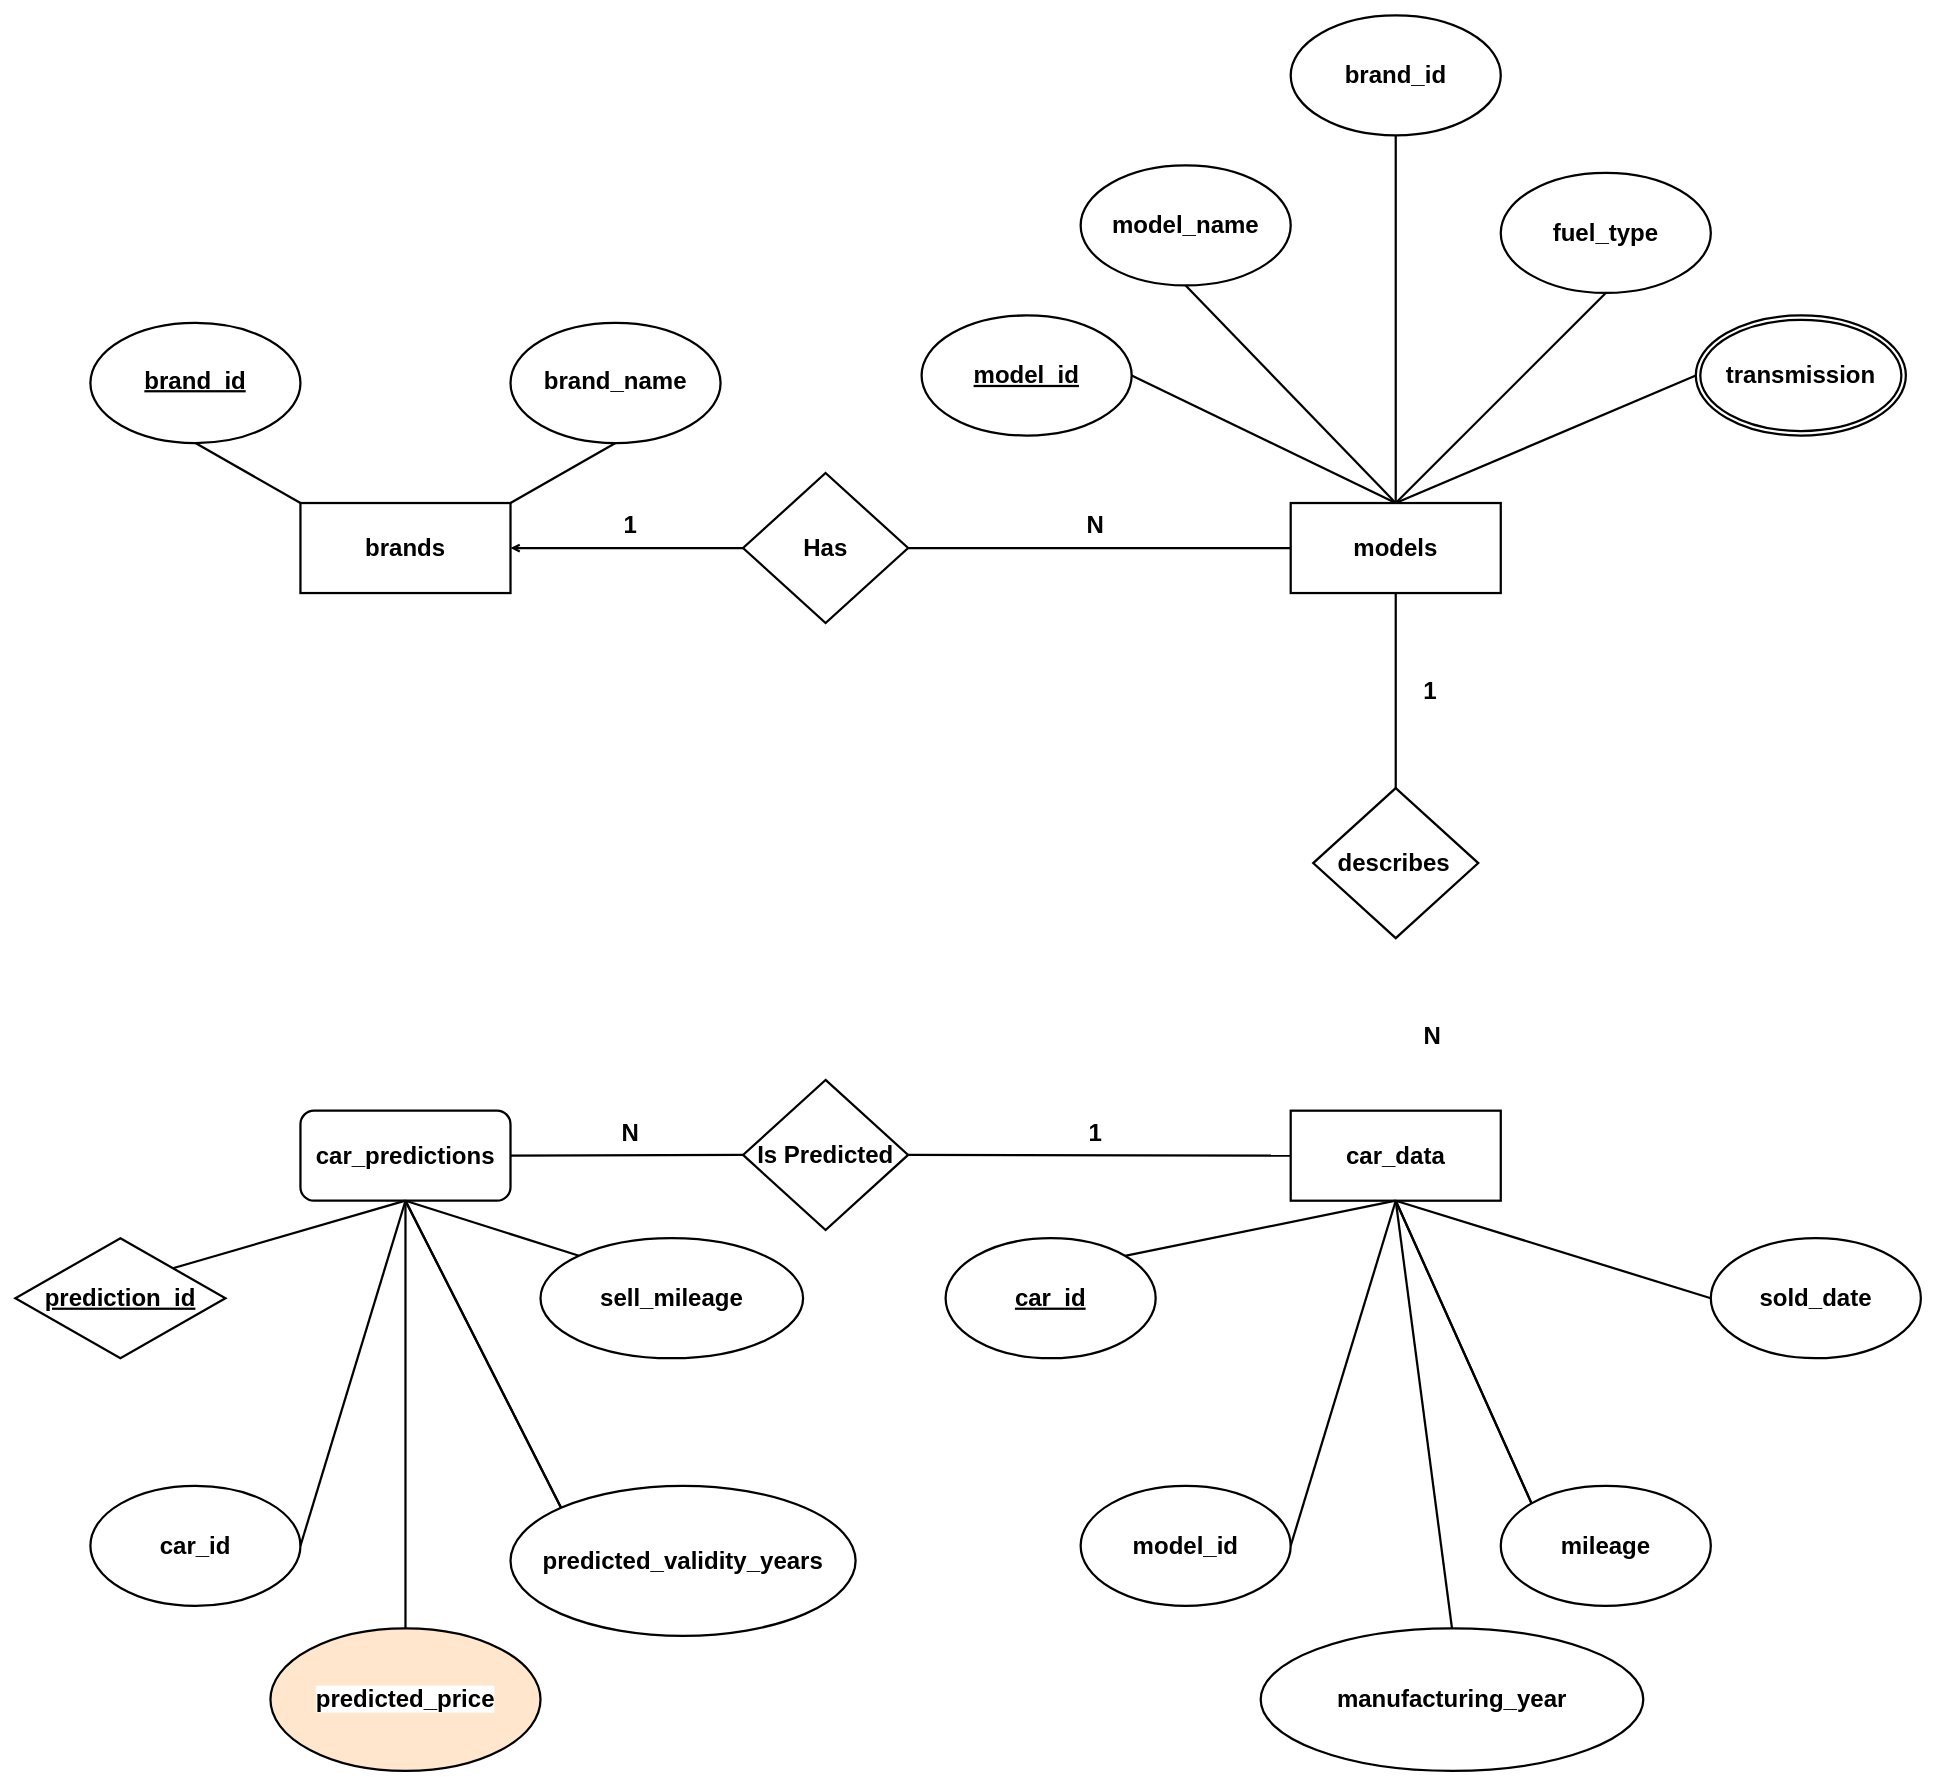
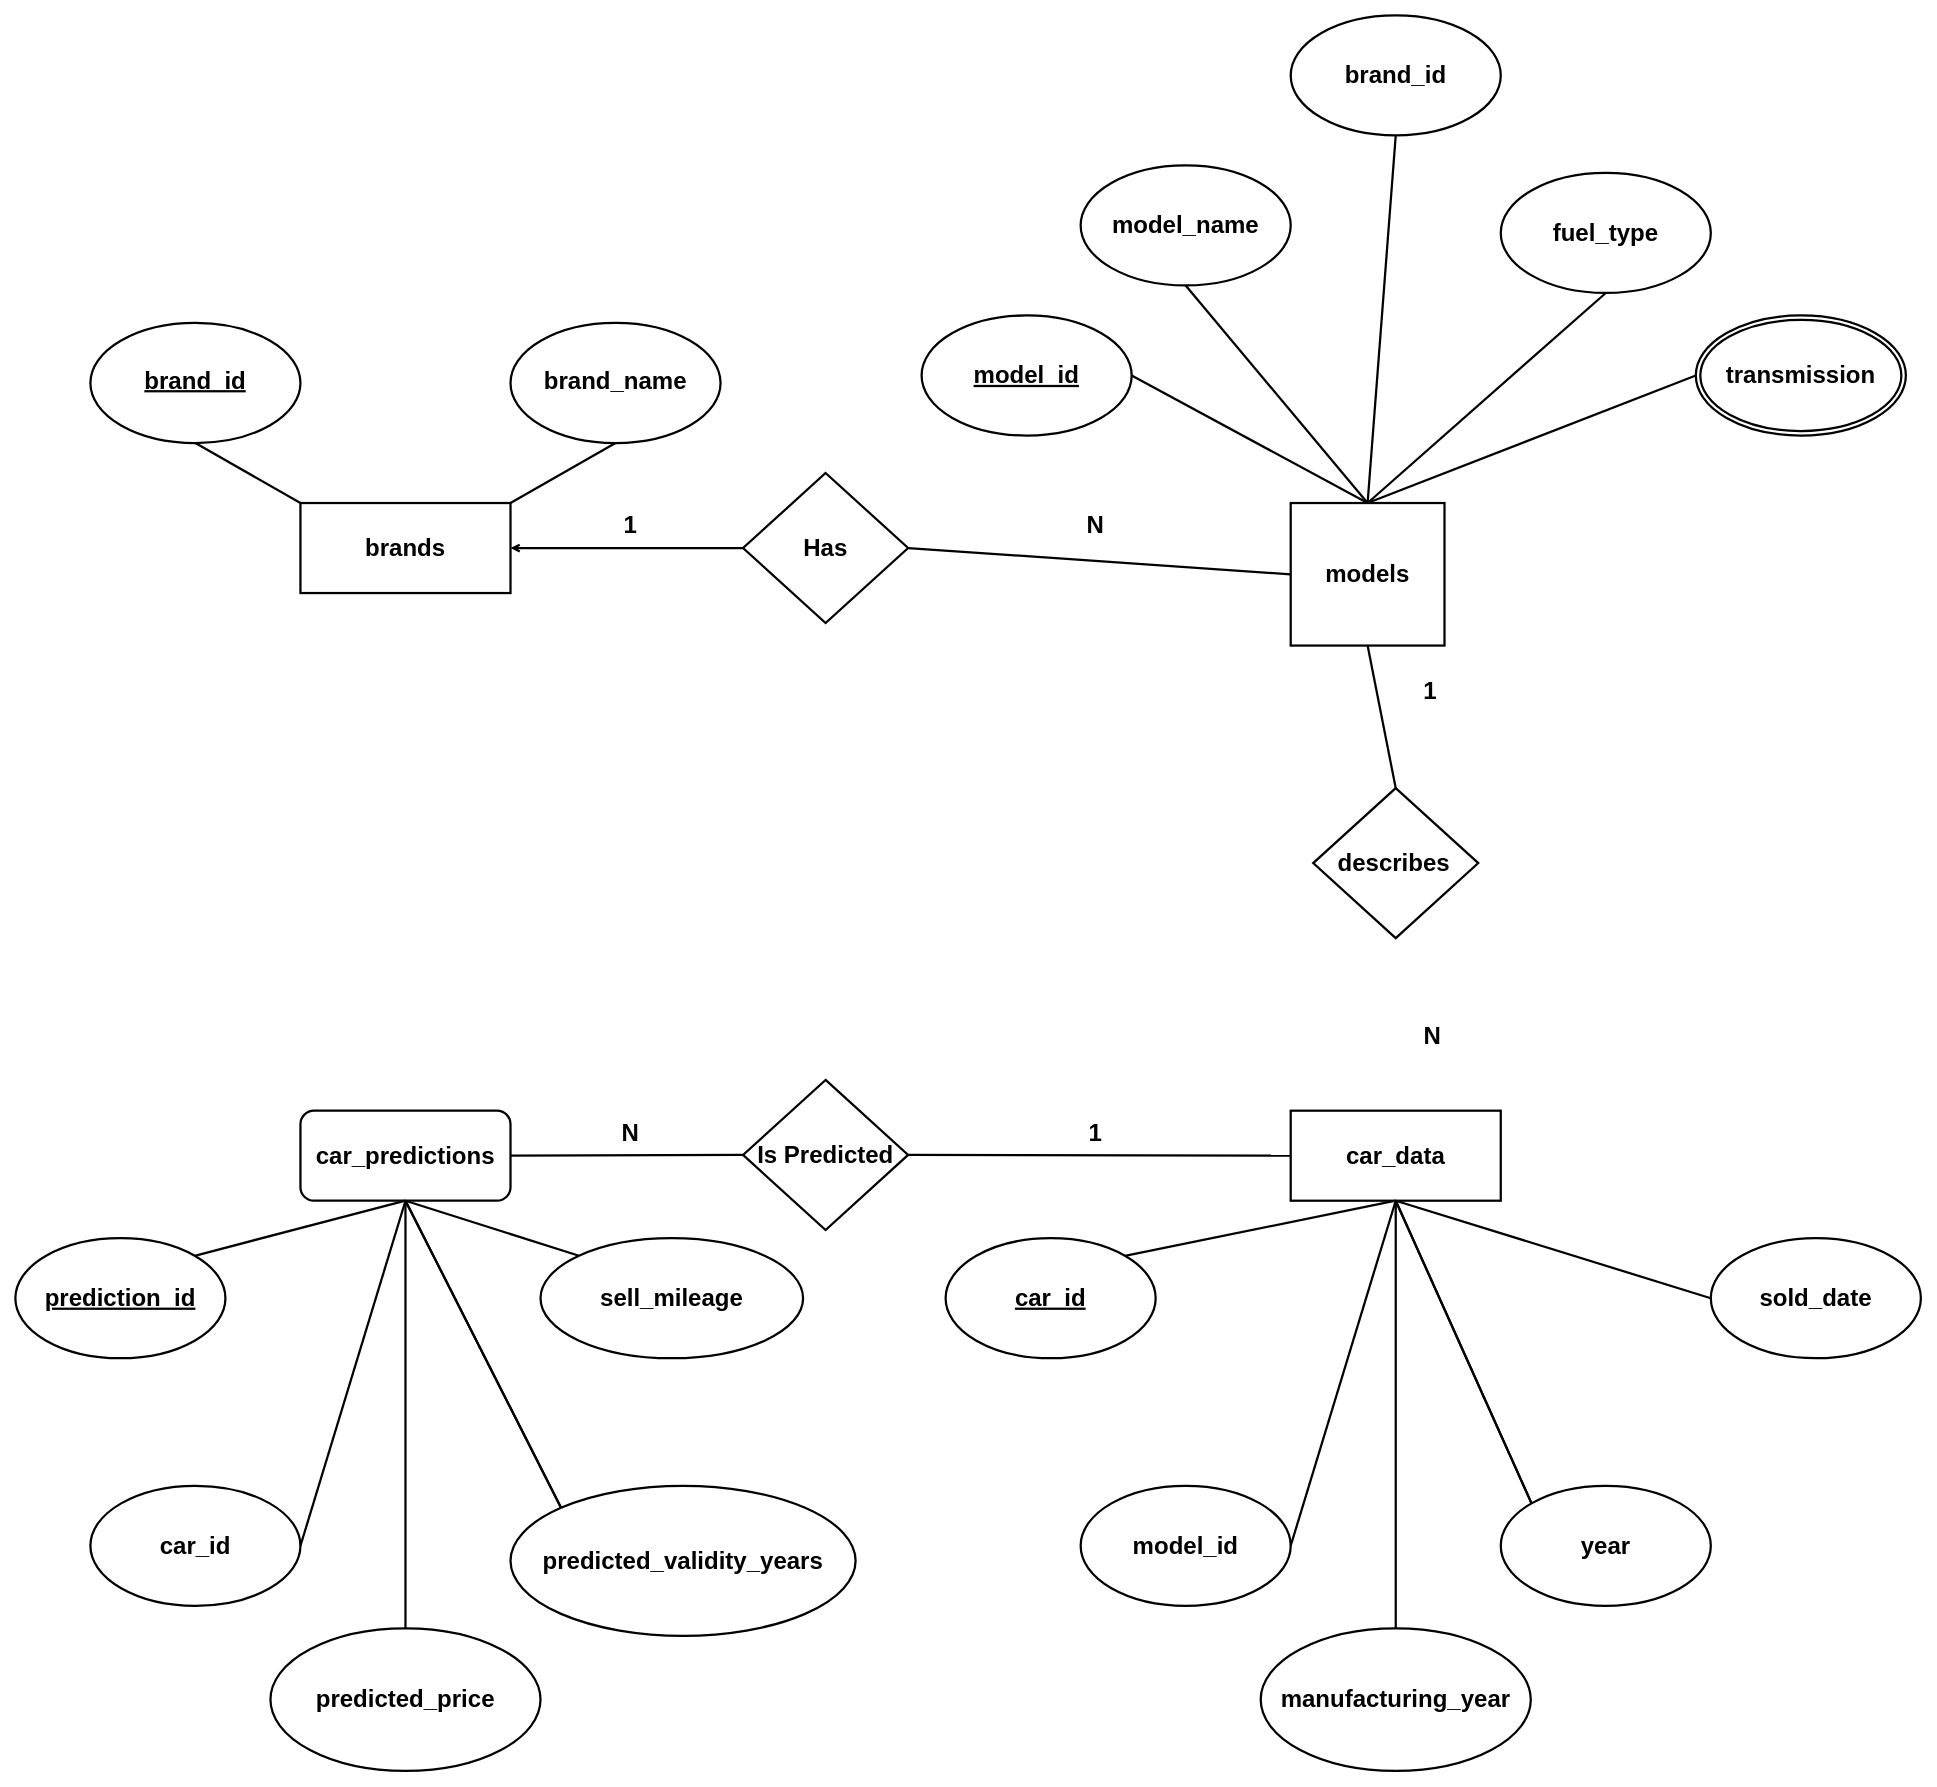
- <mxCell id="7" value="&lt;div style=&quot;font-weight: 900; font-size: 32px; line-height: 43px; white-space: pre;&quot;&gt;&lt;font color=&quot;#000000&quot;&gt;&lt;span style=&quot;background-color: rgb(255, 255, 255);&quot;&gt;models&lt;/span&gt;&lt;/font&gt;&lt;/div&gt;" style="rounded=0;whiteSpace=wrap;html=1;gradientColor=none;fillColor=default;strokeColor=default;fillStyle=auto;strokeWidth=3;" parent="1" vertex="1"><mxGeometry x="1720" y="670" width="280" height="120" as="geometry" /></mxCell>
+ <mxCell id="7" value="&lt;div style=&quot;font-weight: 900; font-size: 32px; line-height: 43px; white-space: pre;&quot;&gt;&lt;font color=&quot;#000000&quot;&gt;&lt;span style=&quot;background-color: rgb(255, 255, 255);&quot;&gt;models&lt;/span&gt;&lt;/font&gt;&lt;/div&gt;" style="rounded=0;whiteSpace=wrap;html=1;gradientColor=none;fillColor=default;strokeColor=default;fillStyle=auto;strokeWidth=3;" parent="1" vertex="1"><mxGeometry x="1720" y="670" width="205" height="190" as="geometry" /></mxCell>
- <mxCell id="41" value="&lt;div style=&quot;font-weight: 900; line-height: 43px; white-space: pre;&quot;&gt;&lt;div style=&quot;font-size: 32px; line-height: 43px;&quot;&gt;&lt;div style=&quot;line-height: 43px;&quot;&gt;&lt;div style=&quot;line-height: 43px;&quot;&gt;&lt;div style=&quot;line-height: 43px;&quot;&gt;&lt;span style=&quot;background-color: rgb(255, 255, 255);&quot;&gt;&lt;font style=&quot;color: rgb(0, 0, 0);&quot;&gt;&lt;u&gt;prediction_id&lt;/u&gt;&lt;/font&gt;&lt;/span&gt;&lt;/div&gt;&lt;/div&gt;&lt;/div&gt;&lt;/div&gt;&lt;/div&gt;" style="rhombus;whiteSpace=wrap;html=1;strokeWidth=3;" parent="1" vertex="1"><mxGeometry x="20" y="1650" width="280" height="160" as="geometry" /></mxCell>
+ <mxCell id="41" value="&lt;div style=&quot;font-weight: 900; line-height: 43px; white-space: pre;&quot;&gt;&lt;div style=&quot;font-size: 32px; line-height: 43px;&quot;&gt;&lt;div style=&quot;line-height: 43px;&quot;&gt;&lt;div style=&quot;line-height: 43px;&quot;&gt;&lt;div style=&quot;line-height: 43px;&quot;&gt;&lt;span style=&quot;background-color: rgb(255, 255, 255);&quot;&gt;&lt;font style=&quot;color: rgb(0, 0, 0);&quot;&gt;&lt;u&gt;prediction_id&lt;/u&gt;&lt;/font&gt;&lt;/span&gt;&lt;/div&gt;&lt;/div&gt;&lt;/div&gt;&lt;/div&gt;&lt;/div&gt;" style="ellipse;whiteSpace=wrap;html=1;strokeWidth=3;" parent="1" vertex="1"><mxGeometry x="20" y="1650" width="280" height="160" as="geometry" /></mxCell>
- <mxCell id="29" value="&lt;div style=&quot;font-weight: 900; line-height: 43px; white-space: pre;&quot;&gt;&lt;div style=&quot;font-size: 32px; line-height: 43px;&quot;&gt;&lt;div style=&quot;line-height: 43px;&quot;&gt;&lt;div style=&quot;line-height: 43px;&quot;&gt;&lt;span style=&quot;background-color: rgb(255, 255, 255);&quot;&gt;&lt;font style=&quot;color: rgb(0, 0, 0);&quot;&gt;mileage&lt;/font&gt;&lt;/span&gt;&lt;/div&gt;&lt;/div&gt;&lt;/div&gt;&lt;/div&gt;" style="ellipse;whiteSpace=wrap;html=1;strokeWidth=3;" parent="1" vertex="1"><mxGeometry x="2000" y="1980" width="280" height="160" as="geometry" /></mxCell>
+ <mxCell id="29" value="&lt;div style=&quot;font-weight: 900; line-height: 43px; white-space: pre;&quot;&gt;&lt;div style=&quot;font-size: 32px; line-height: 43px;&quot;&gt;&lt;div style=&quot;line-height: 43px;&quot;&gt;&lt;div style=&quot;line-height: 43px;&quot;&gt;&lt;span style=&quot;background-color: rgb(255, 255, 255);&quot;&gt;&lt;font style=&quot;color: rgb(0, 0, 0);&quot;&gt;year&lt;/font&gt;&lt;/span&gt;&lt;/div&gt;&lt;/div&gt;&lt;/div&gt;&lt;/div&gt;" style="ellipse;whiteSpace=wrap;html=1;strokeWidth=3;" parent="1" vertex="1"><mxGeometry x="2000" y="1980" width="280" height="160" as="geometry" /></mxCell>
- <mxCell id="42" value="&lt;div style=&quot;font-weight: 900; line-height: 43px; white-space: pre;&quot;&gt;&lt;div style=&quot;font-size: 32px; line-height: 43px;&quot;&gt;&lt;div style=&quot;line-height: 43px;&quot;&gt;&lt;div style=&quot;line-height: 43px;&quot;&gt;&lt;div style=&quot;line-height: 43px;&quot;&gt;&lt;span style=&quot;background-color: rgb(255, 255, 255);&quot;&gt;&lt;font style=&quot;color: rgb(0, 0, 0);&quot;&gt;predicted_price&lt;/font&gt;&lt;/span&gt;&lt;/div&gt;&lt;/div&gt;&lt;/div&gt;&lt;/div&gt;&lt;/div&gt;" style="ellipse;whiteSpace=wrap;html=1;strokeWidth=3;fillColor=#ffe6cc;" parent="1" vertex="1"><mxGeometry x="360" y="2170" width="360" height="190" as="geometry" /></mxCell>
+ <mxCell id="42" value="&lt;div style=&quot;font-weight: 900; line-height: 43px; white-space: pre;&quot;&gt;&lt;div style=&quot;font-size: 32px; line-height: 43px;&quot;&gt;&lt;div style=&quot;line-height: 43px;&quot;&gt;&lt;div style=&quot;line-height: 43px;&quot;&gt;&lt;div style=&quot;line-height: 43px;&quot;&gt;&lt;span style=&quot;background-color: rgb(255, 255, 255);&quot;&gt;&lt;font style=&quot;color: rgb(0, 0, 0);&quot;&gt;predicted_price&lt;/font&gt;&lt;/span&gt;&lt;/div&gt;&lt;/div&gt;&lt;/div&gt;&lt;/div&gt;&lt;/div&gt;" style="ellipse;whiteSpace=wrap;html=1;strokeWidth=3;" parent="1" vertex="1"><mxGeometry x="360" y="2170" width="360" height="190" as="geometry" /></mxCell>
- <mxCell id="28" value="&lt;div style=&quot;font-weight: 900; line-height: 43px; white-space: pre;&quot;&gt;&lt;div style=&quot;font-size: 32px; line-height: 43px;&quot;&gt;&lt;div style=&quot;line-height: 43px;&quot;&gt;&lt;div style=&quot;line-height: 43px;&quot;&gt;&lt;span style=&quot;background-color: rgb(255, 255, 255);&quot;&gt;&lt;font style=&quot;color: rgb(0, 0, 0);&quot;&gt;manufacturing_year&lt;/font&gt;&lt;/span&gt;&lt;/div&gt;&lt;/div&gt;&lt;/div&gt;&lt;/div&gt;" style="ellipse;whiteSpace=wrap;html=1;strokeWidth=3;" parent="1" vertex="1"><mxGeometry x="1680" y="2170" width="510" height="190" as="geometry" /></mxCell>
+ <mxCell id="28" value="&lt;div style=&quot;font-weight: 900; line-height: 43px; white-space: pre;&quot;&gt;&lt;div style=&quot;font-size: 32px; line-height: 43px;&quot;&gt;&lt;div style=&quot;line-height: 43px;&quot;&gt;&lt;div style=&quot;line-height: 43px;&quot;&gt;&lt;span style=&quot;background-color: rgb(255, 255, 255);&quot;&gt;&lt;font style=&quot;color: rgb(0, 0, 0);&quot;&gt;manufacturing_year&lt;/font&gt;&lt;/span&gt;&lt;/div&gt;&lt;/div&gt;&lt;/div&gt;&lt;/div&gt;" style="ellipse;whiteSpace=wrap;html=1;strokeWidth=3;" parent="1" vertex="1"><mxGeometry x="1680" y="2170" width="360" height="190" as="geometry" /></mxCell>
